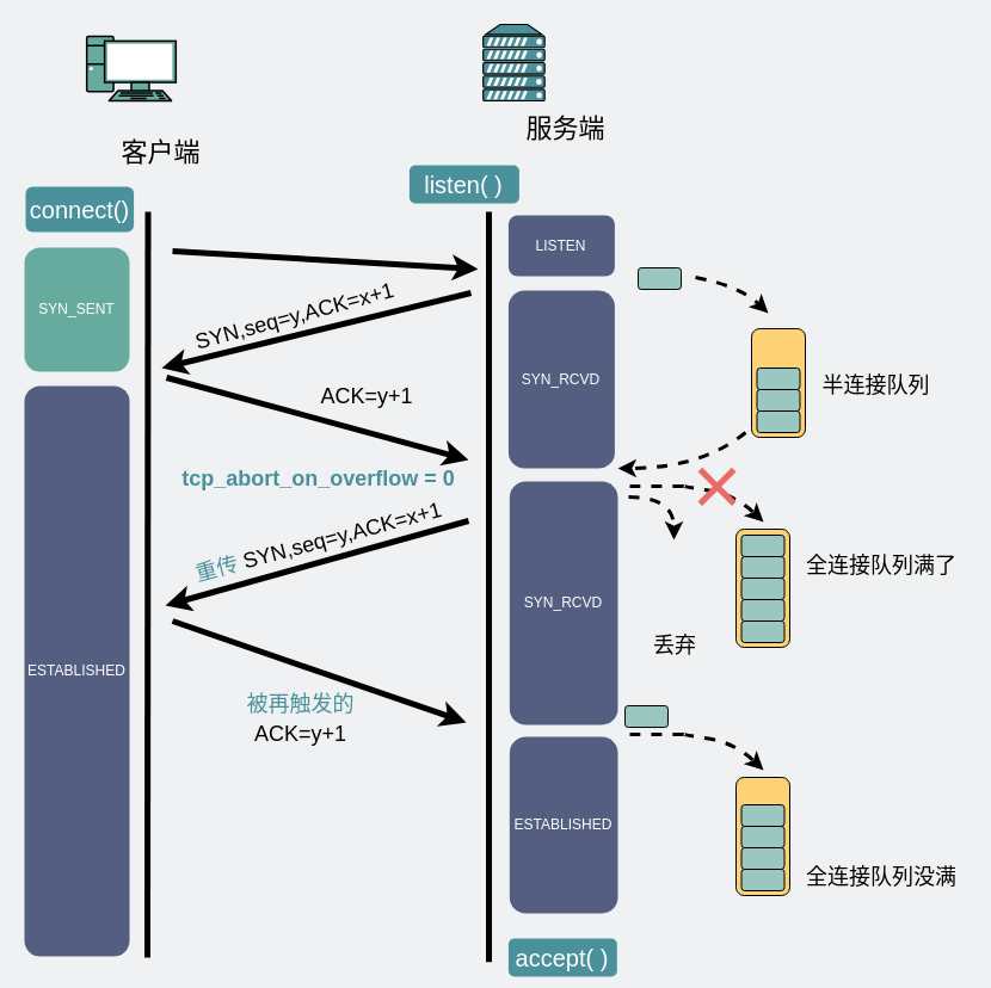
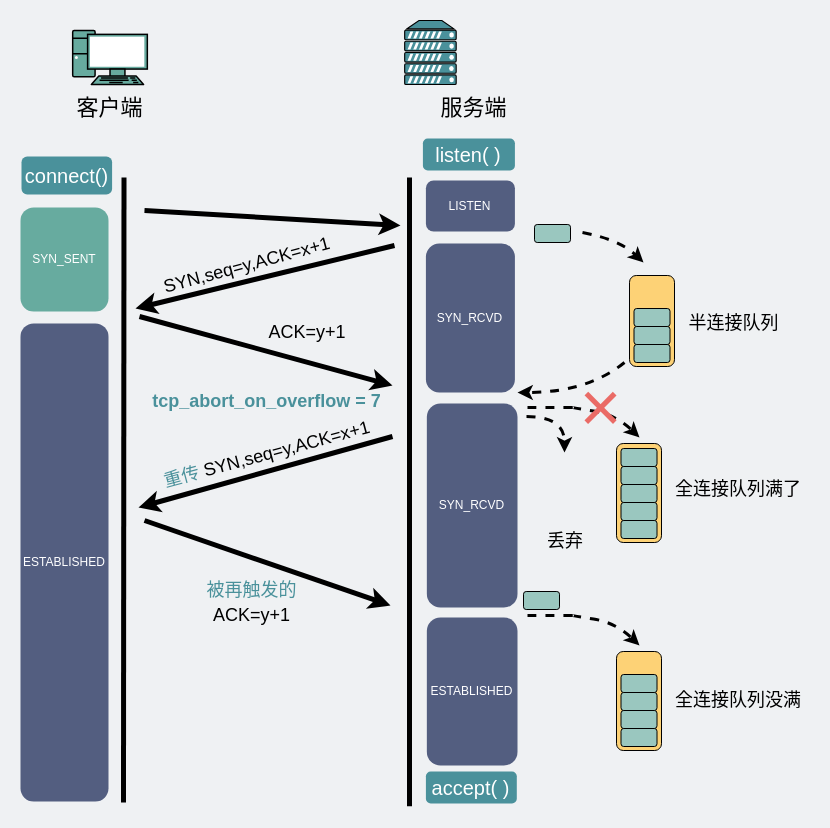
- <mxCell id="3" value="客户端" style="text;html=1;strokeColor=none;fillColor=none;align=center;verticalAlign=middle;whiteSpace=wrap;rounded=0;fontSize=22;" parent="1" vertex="1"><mxGeometry x="45" y="118" width="179" height="20" as="geometry" /></mxCell>
+ <mxCell id="3" value="客户端" style="text;html=1;strokeColor=none;fillColor=none;align=center;verticalAlign=middle;whiteSpace=wrap;rounded=0;fontSize=22;" parent="1" vertex="1"><mxGeometry x="20" y="98" width="179" height="20" as="geometry" /></mxCell>
- <mxCell id="20" value="&lt;span style=&quot;font-size: 20px&quot;&gt;listen( )&lt;/span&gt;" style="rounded=1;whiteSpace=wrap;html=1;strokeColor=none;fontColor=#FFFFFF;fillColor=#4A919B;" parent="1" vertex="1"><mxGeometry x="342.41" y="138" width="92" height="32" as="geometry" /></mxCell>
+ <mxCell id="20" value="&lt;span style=&quot;font-size: 20px&quot;&gt;listen( )&lt;/span&gt;" style="rounded=1;whiteSpace=wrap;html=1;strokeColor=none;fontColor=#FFFFFF;fillColor=#4A919B;" parent="1" vertex="1"><mxGeometry x="422.41" y="138" width="92" height="32" as="geometry" /></mxCell>
- <mxCell id="42" value="&lt;font style=&quot;font-size: 18px&quot; color=&quot;#4a919b&quot;&gt;&lt;b&gt;tcp_abort_on_overflow = 0&lt;/b&gt;&lt;/font&gt;" style="text;html=1;strokeColor=none;fillColor=none;align=center;verticalAlign=middle;whiteSpace=wrap;rounded=0;" vertex="1" parent="1"><mxGeometry x="136" y="382" width="261" height="38" as="geometry" /></mxCell>
+ <mxCell id="42" value="&lt;font style=&quot;font-size: 18px&quot; color=&quot;#4a919b&quot;&gt;&lt;b&gt;tcp_abort_on_overflow = 7&lt;/b&gt;&lt;/font&gt;" style="text;html=1;strokeColor=none;fillColor=none;align=center;verticalAlign=middle;whiteSpace=wrap;rounded=0;" vertex="1" parent="1"><mxGeometry x="136" y="382" width="261" height="38" as="geometry" /></mxCell>
- <mxCell id="24" value="&lt;font style=&quot;font-size: 18px&quot;&gt;全连接队列满了&lt;/font&gt;" style="text;html=1;strokeColor=none;fillColor=none;align=center;verticalAlign=middle;whiteSpace=wrap;rounded=0;" parent="1" vertex="1"><mxGeometry x="672" y="451" width="131.5" height="45" as="geometry" /></mxCell>
+ <mxCell id="24" value="&lt;font style=&quot;font-size: 18px&quot;&gt;全连接队列满了&lt;/font&gt;" style="text;html=1;strokeColor=none;fillColor=none;align=center;verticalAlign=middle;whiteSpace=wrap;rounded=0;" parent="1" vertex="1"><mxGeometry x="672" y="466" width="131.5" height="45" as="geometry" /></mxCell>
- <mxCell id="46" value="&lt;font style=&quot;font-size: 18px&quot;&gt;全连接队列没满&lt;/font&gt;" style="text;html=1;strokeColor=none;fillColor=none;align=center;verticalAlign=middle;whiteSpace=wrap;rounded=0;" vertex="1" parent="1"><mxGeometry x="667.75" y="709" width="140" height="51" as="geometry" /></mxCell>
+ <mxCell id="46" value="&lt;font style=&quot;font-size: 18px&quot;&gt;全连接队列没满&lt;/font&gt;" style="text;html=1;strokeColor=none;fillColor=none;align=center;verticalAlign=middle;whiteSpace=wrap;rounded=0;" vertex="1" parent="1"><mxGeometry x="667.75" y="674" width="140" height="51" as="geometry" /></mxCell>
- <mxCell id="21" value="&lt;span style=&quot;font-size: 20px&quot;&gt;accept( )&lt;/span&gt;" style="rounded=1;whiteSpace=wrap;html=1;strokeColor=none;fontColor=#FFFFFF;fillColor=#4A919B;" parent="1" vertex="1"><mxGeometry x="425.41" y="786" width="90.89" height="32" as="geometry" /></mxCell>
+ <mxCell id="21" value="&lt;span style=&quot;font-size: 20px&quot;&gt;accept( )&lt;/span&gt;" style="rounded=1;whiteSpace=wrap;html=1;strokeColor=none;fontColor=#FFFFFF;fillColor=#4A919B;" parent="1" vertex="1"><mxGeometry x="425.41" y="771" width="90.89" height="32" as="geometry" /></mxCell>
